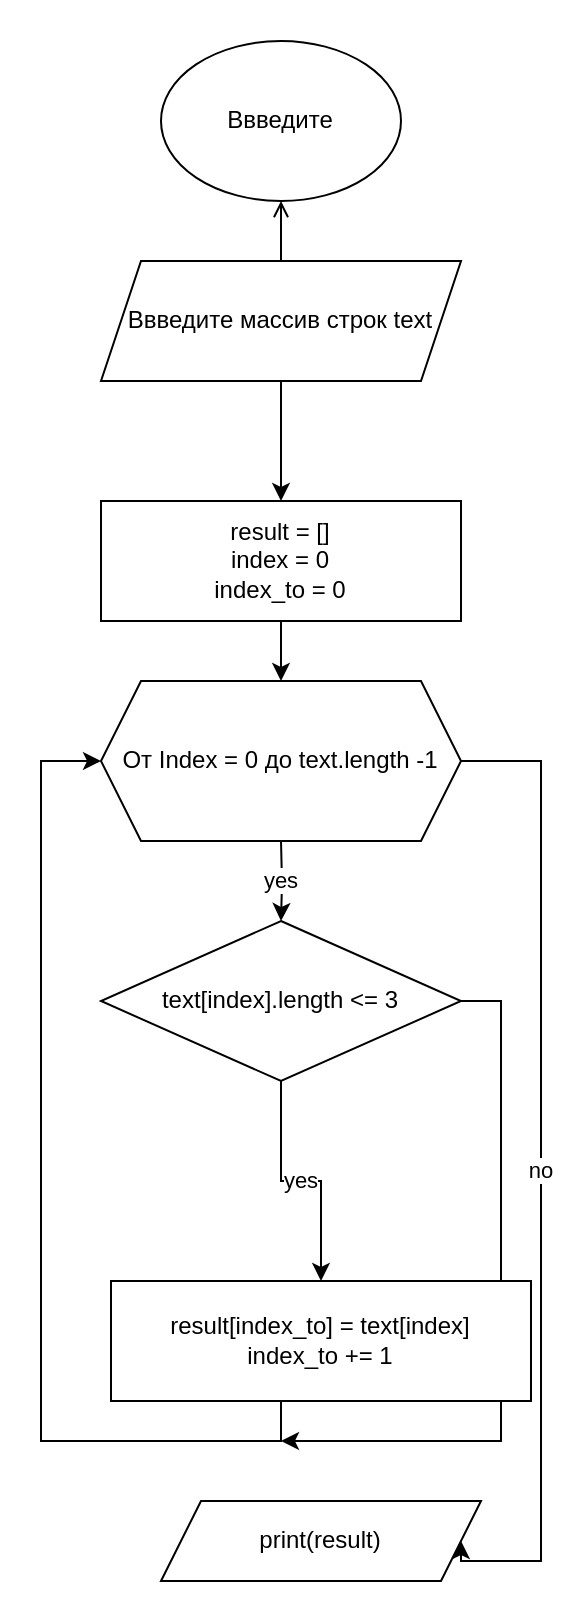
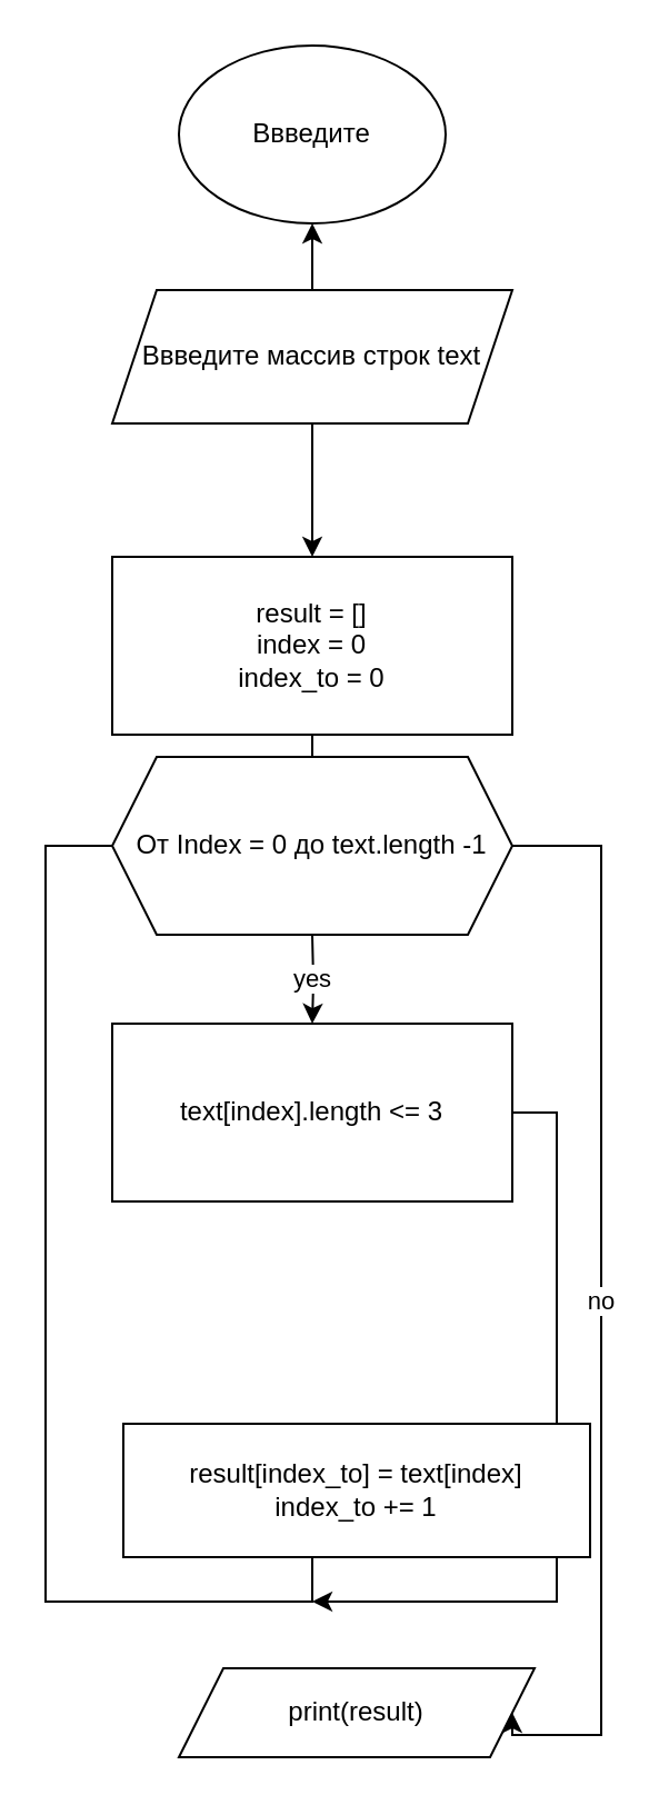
- <mxCell id="15" value="" style="edgeStyle=orthogonalEdgeStyle;rounded=0;orthogonalLoop=1;jettySize=auto;html=1;endArrow=open;" edge="1" parent="1" source="16" target="2"><mxGeometry relative="1" as="geometry" /></mxCell>
+ <mxCell id="15" value="" style="edgeStyle=orthogonalEdgeStyle;rounded=0;orthogonalLoop=1;jettySize=auto;html=1;" edge="1" parent="1" source="16" target="2"><mxGeometry relative="1" as="geometry" /></mxCell>
- <mxCell id="4" value="result = []&lt;br&gt;index = 0&lt;br&gt;index_to = 0" style="rounded=0;whiteSpace=wrap;html=1;align=center;" parent="1" vertex="1"><mxGeometry x="50" y="250" width="180" height="60" as="geometry" /></mxCell>
+ <mxCell id="4" value="result = []&lt;br&gt;index = 0&lt;br&gt;index_to = 0" style="rounded=0;whiteSpace=wrap;html=1;align=center;" parent="1" vertex="1"><mxGeometry x="50" y="250" width="180" height="80" as="geometry" /></mxCell>
- <mxCell id="10" style="edgeStyle=orthogonalEdgeStyle;rounded=0;orthogonalLoop=1;jettySize=auto;html=1;exitX=0.5;exitY=1;exitDx=0;exitDy=0;entryX=0;entryY=0.5;entryDx=0;entryDy=0;" edge="1" parent="1" source="11" target="13"><mxGeometry relative="1" as="geometry"><mxPoint x="-40" y="380" as="targetPoint" /><Array as="points"><mxPoint x="140" y="720" /><mxPoint x="20" y="720" /><mxPoint x="20" y="380" /></Array></mxGeometry></mxCell>
+ <mxCell id="10" style="edgeStyle=orthogonalEdgeStyle;rounded=0;orthogonalLoop=1;jettySize=auto;html=1;exitX=0.5;exitY=1;exitDx=0;exitDy=0;entryX=0;entryY=0.5;entryDx=0;entryDy=0;endArrow=none;" edge="1" parent="1" source="11" target="13"><mxGeometry relative="1" as="geometry"><mxPoint x="-40" y="380" as="targetPoint" /><Array as="points"><mxPoint x="140" y="720" /><mxPoint x="20" y="720" /><mxPoint x="20" y="380" /></Array></mxGeometry></mxCell>
- <mxCell id="9" value="text[index].length &amp;lt;= 3" style="rhombus;whiteSpace=wrap;html=1;" parent="1" vertex="1"><mxGeometry x="50" y="460" width="180" height="80" as="geometry" /></mxCell>
+ <mxCell id="9" value="text[index].length &amp;lt;= 3" style="whiteSpace=wrap;html=1;rounded=0;" parent="1" vertex="1"><mxGeometry x="50" y="460" width="180" height="80" as="geometry" /></mxCell>
- <mxCell id="7" value="yes" style="edgeStyle=orthogonalEdgeStyle;rounded=0;orthogonalLoop=1;jettySize=auto;html=1;" parent="1" source="9" target="11" edge="1"><mxGeometry relative="1" as="geometry" /></mxCell>
